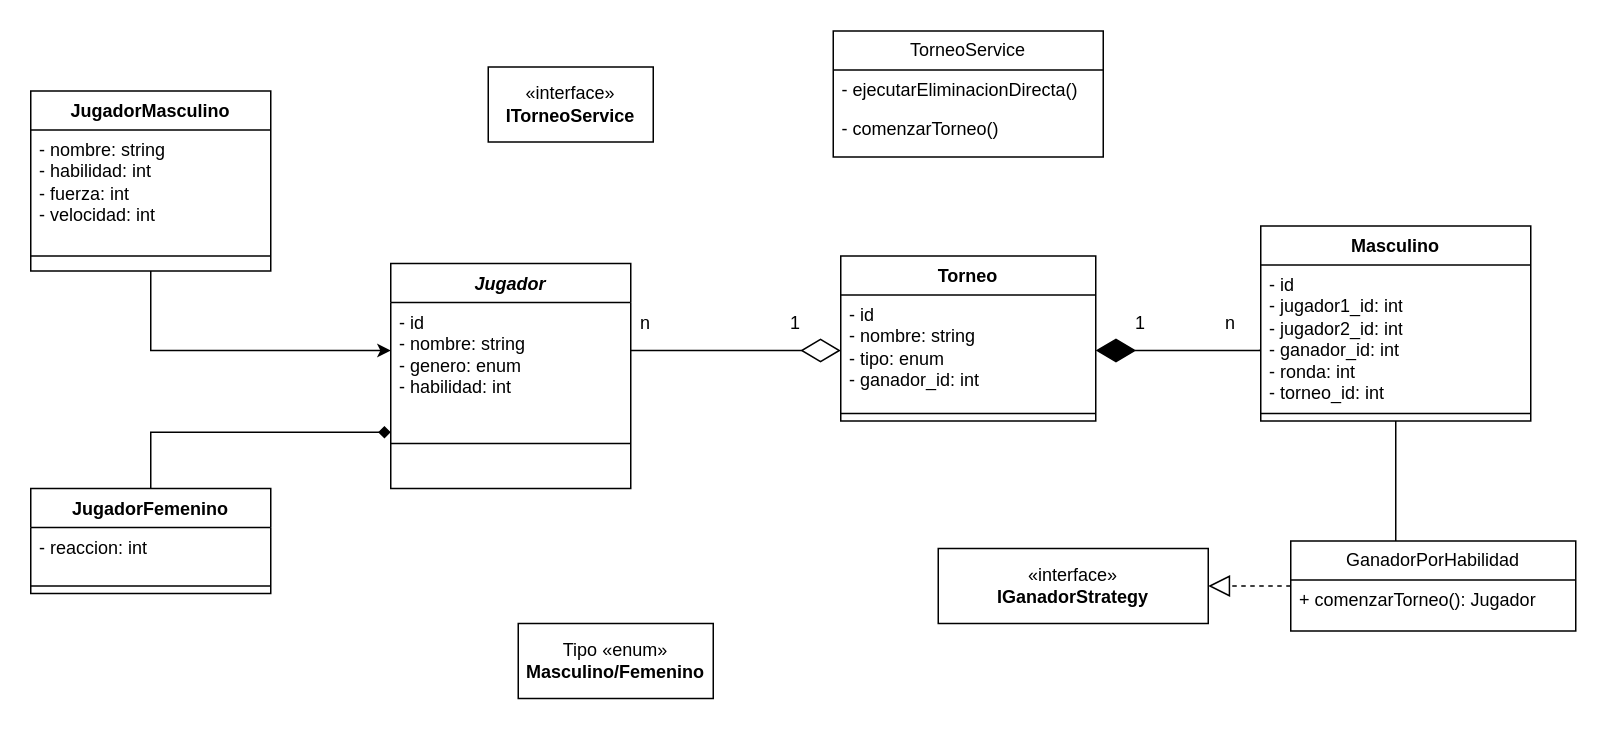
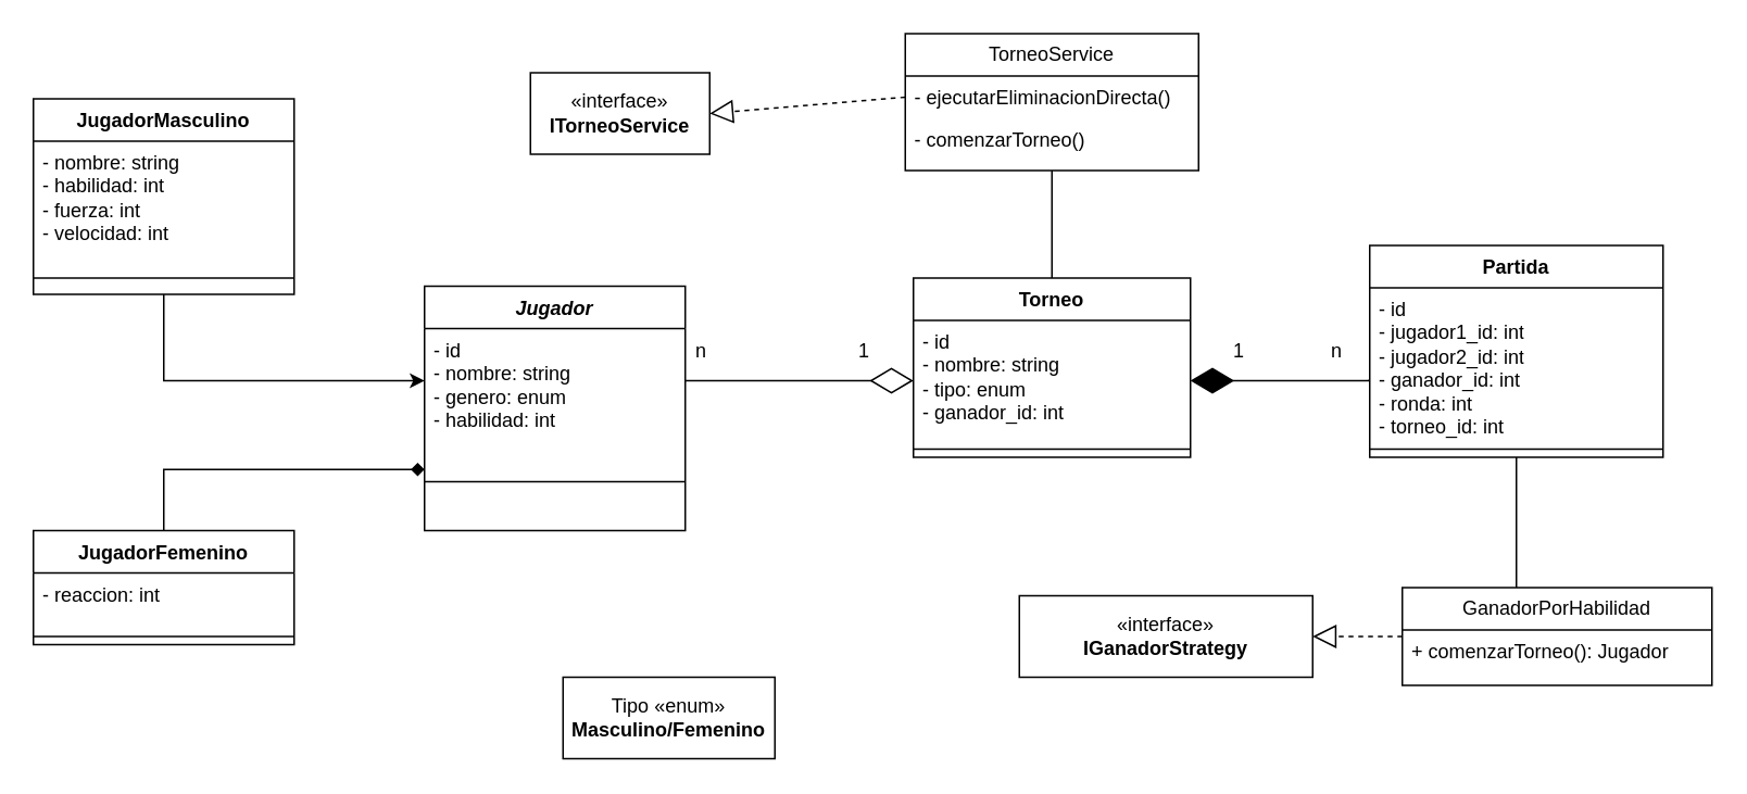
+ <mxCell id="22" value="" style="endArrow=block;dashed=1;endFill=0;endSize=12;html=1;rounded=0;exitX=0;exitY=0.5;exitDx=0;exitDy=0;entryX=1;entryY=0.5;entryDx=0;entryDy=0;" parent="1" source="18" edge="1" target="13"><mxGeometry width="160" relative="1" as="geometry"><mxPoint x="620" y="140" as="sourcePoint" /><mxPoint x="645" y="60" as="targetPoint" /></mxGeometry></mxCell>
+ <mxCell id="23" value="" style="endArrow=none;html=1;rounded=0;exitX=0.5;exitY=0;exitDx=0;exitDy=0;entryX=0.5;entryY=1;entryDx=0;entryDy=0;entryPerimeter=0;" edge="1" parent="1" source="8" target="19"><mxGeometry width="50" height="50" relative="1" as="geometry"><mxPoint x="620" y="170" as="sourcePoint" /><mxPoint x="650" y="130" as="targetPoint" /><Array as="points"><mxPoint x="645" y="150" /></Array></mxGeometry></mxCell>
- <mxCell id="5" value="Masculino" style="swimlane;fontStyle=1;align=center;verticalAlign=top;childLayout=stackLayout;horizontal=1;startSize=26;horizontalStack=0;resizeParent=1;resizeParentMax=0;resizeLast=0;collapsible=1;marginBottom=0;whiteSpace=wrap;html=1;" parent="1" vertex="1"><mxGeometry x="840" y="150" width="180" height="130" as="geometry" /></mxCell>
+ <mxCell id="5" value="Partida" style="swimlane;fontStyle=1;align=center;verticalAlign=top;childLayout=stackLayout;horizontal=1;startSize=26;horizontalStack=0;resizeParent=1;resizeParentMax=0;resizeLast=0;collapsible=1;marginBottom=0;whiteSpace=wrap;html=1;" parent="1" vertex="1"><mxGeometry x="840" y="150" width="180" height="130" as="geometry" /></mxCell>
